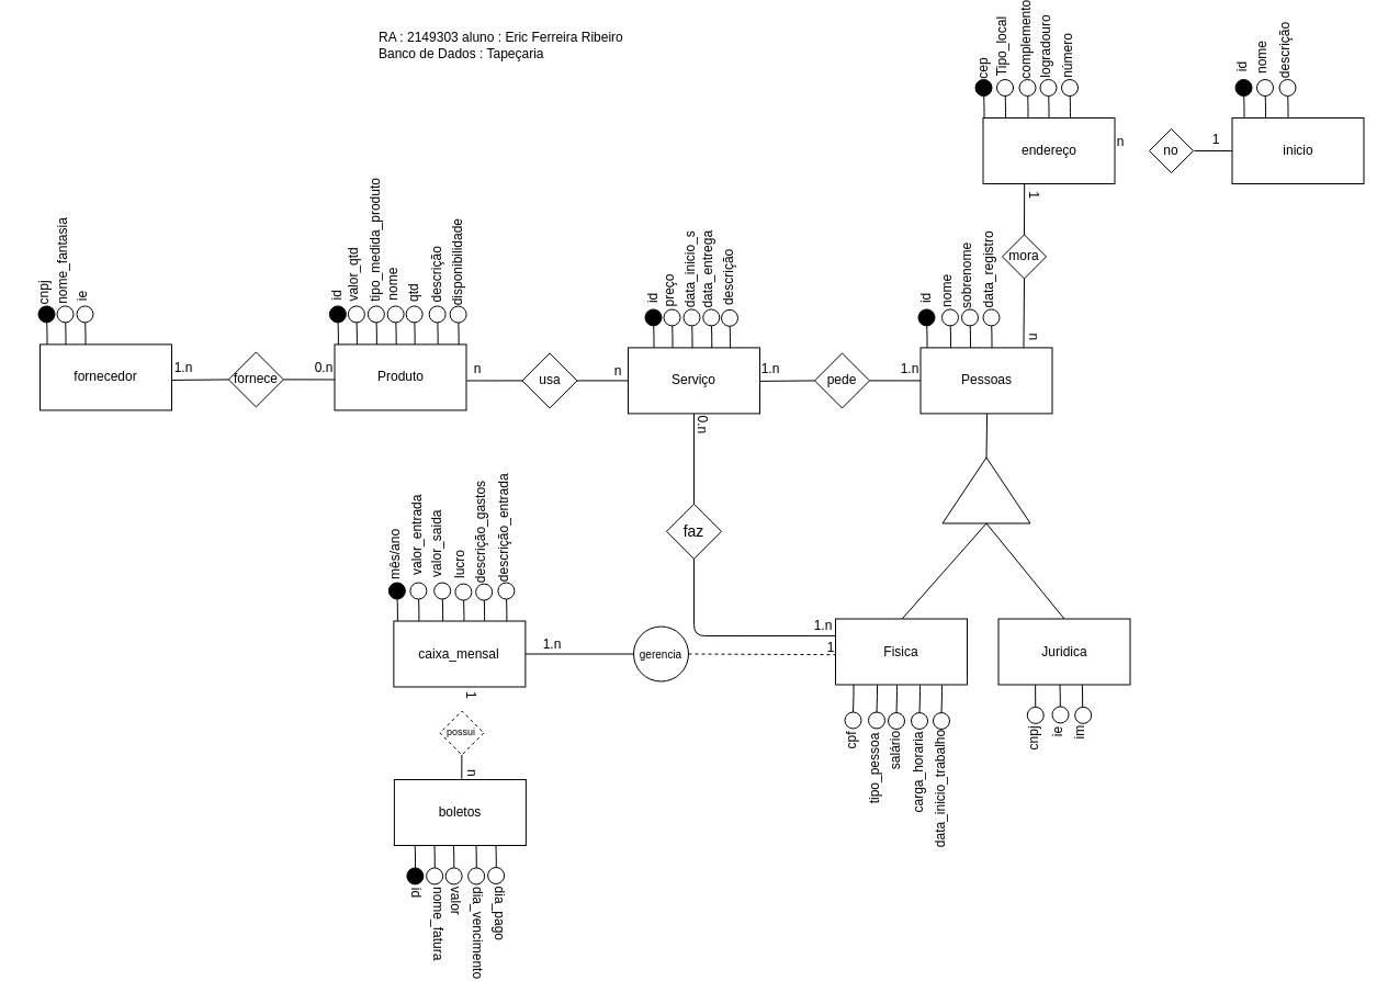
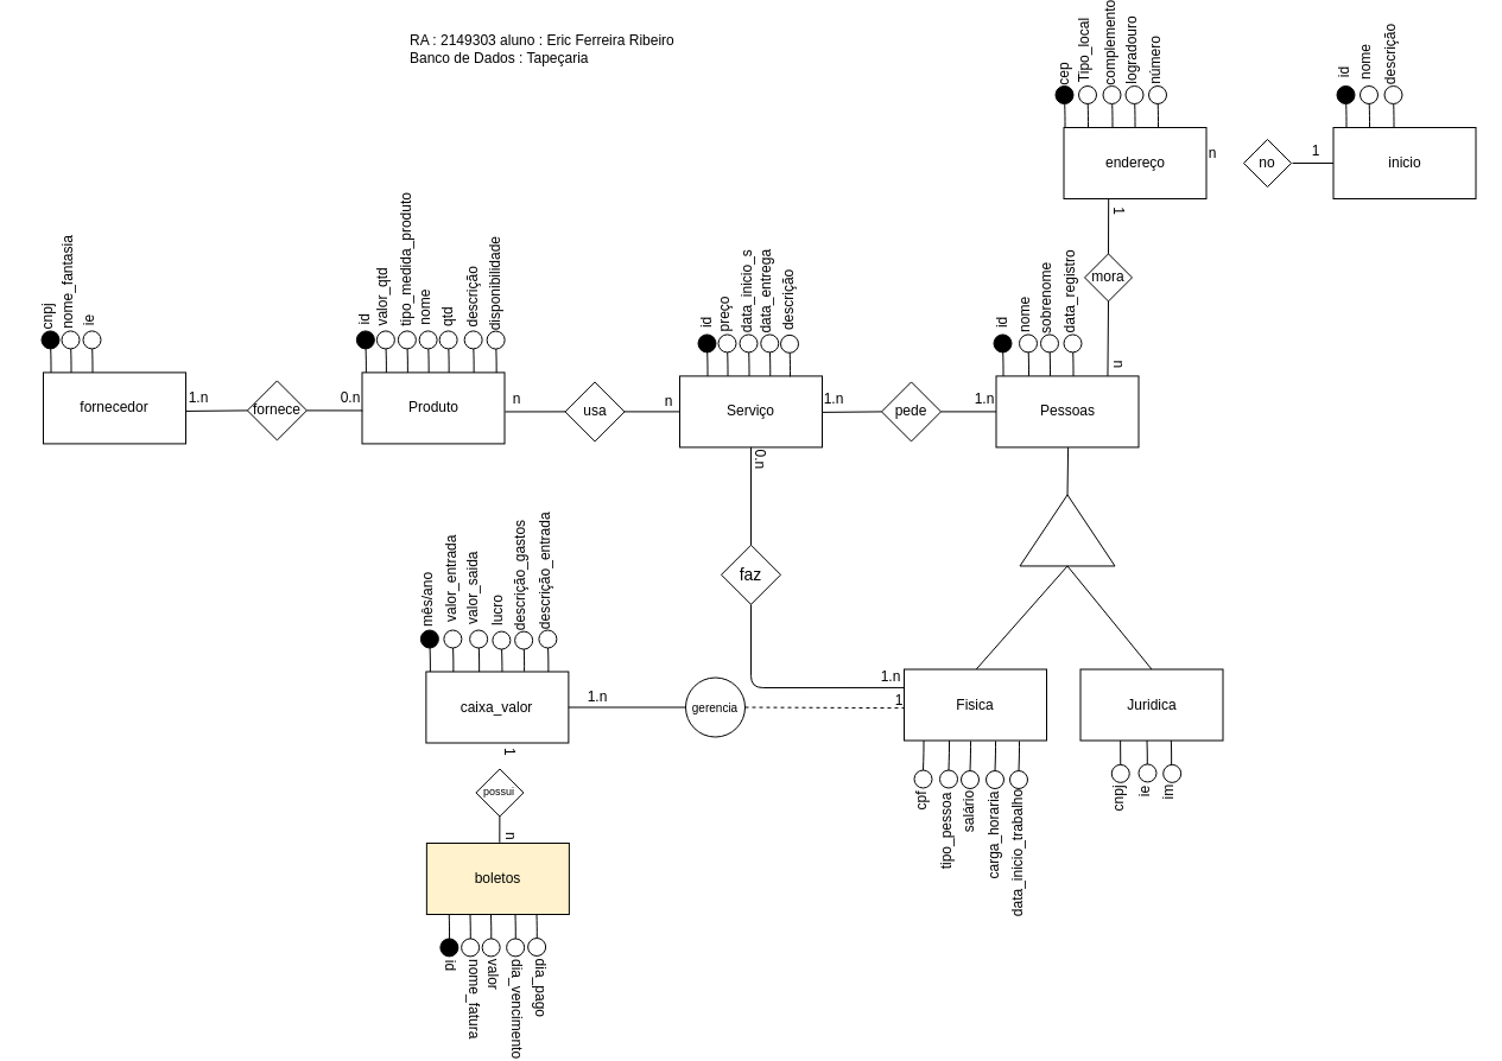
- <mxCell id="17" value="caixa_mensal" style="rounded=0;whiteSpace=wrap;html=1;" vertex="1" parent="1"><mxGeometry x="358.38" y="559.5" width="120" height="60" as="geometry" /></mxCell>
+ <mxCell id="17" value="caixa_valor" style="rounded=0;whiteSpace=wrap;html=1;" vertex="1" parent="1"><mxGeometry x="358.38" y="559.5" width="120" height="60" as="geometry" /></mxCell>
- <mxCell id="189" value="&lt;font style=&quot;font-size: 9px ; line-height: 190%&quot;&gt;possui&lt;/font&gt;" style="rhombus;whiteSpace=wrap;html=1;direction=south;dashed=1;" vertex="1" parent="1"><mxGeometry x="400.38" y="641.46" width="40" height="40" as="geometry" /></mxCell>
+ <mxCell id="189" value="&lt;font style=&quot;font-size: 9px ; line-height: 190%&quot;&gt;possui&lt;/font&gt;" style="rhombus;whiteSpace=wrap;html=1;direction=south;" vertex="1" parent="1"><mxGeometry x="400.38" y="641.46" width="40" height="40" as="geometry" /></mxCell>
- <mxCell id="18" value="boletos" style="rounded=0;whiteSpace=wrap;html=1;" vertex="1" parent="1"><mxGeometry x="358.88" y="704" width="120" height="60" as="geometry" /></mxCell>
+ <mxCell id="18" value="boletos" style="rounded=0;whiteSpace=wrap;html=1;fillColor=#fff2cc;" vertex="1" parent="1"><mxGeometry x="358.88" y="704" width="120" height="60" as="geometry" /></mxCell>
